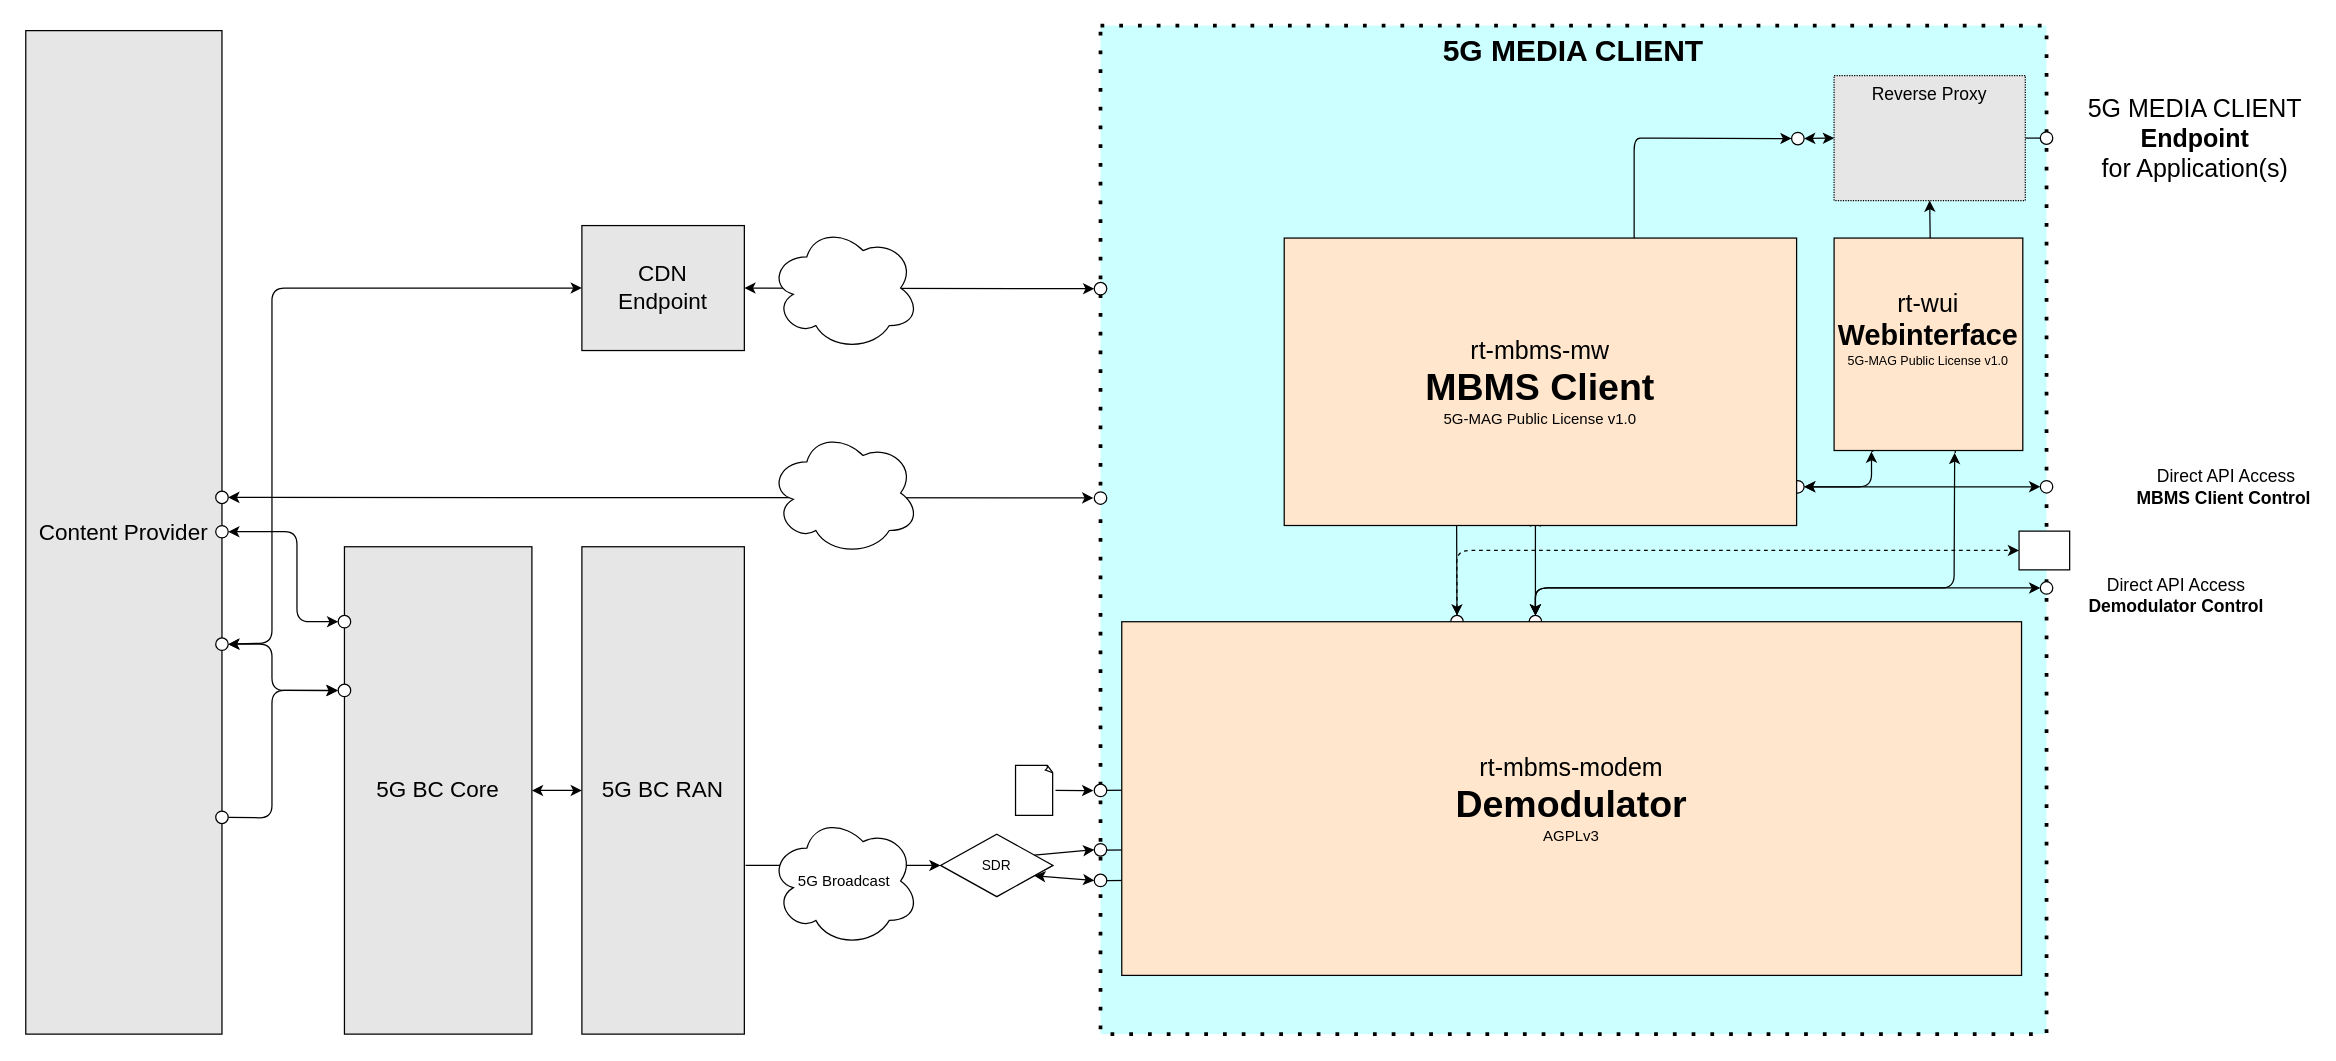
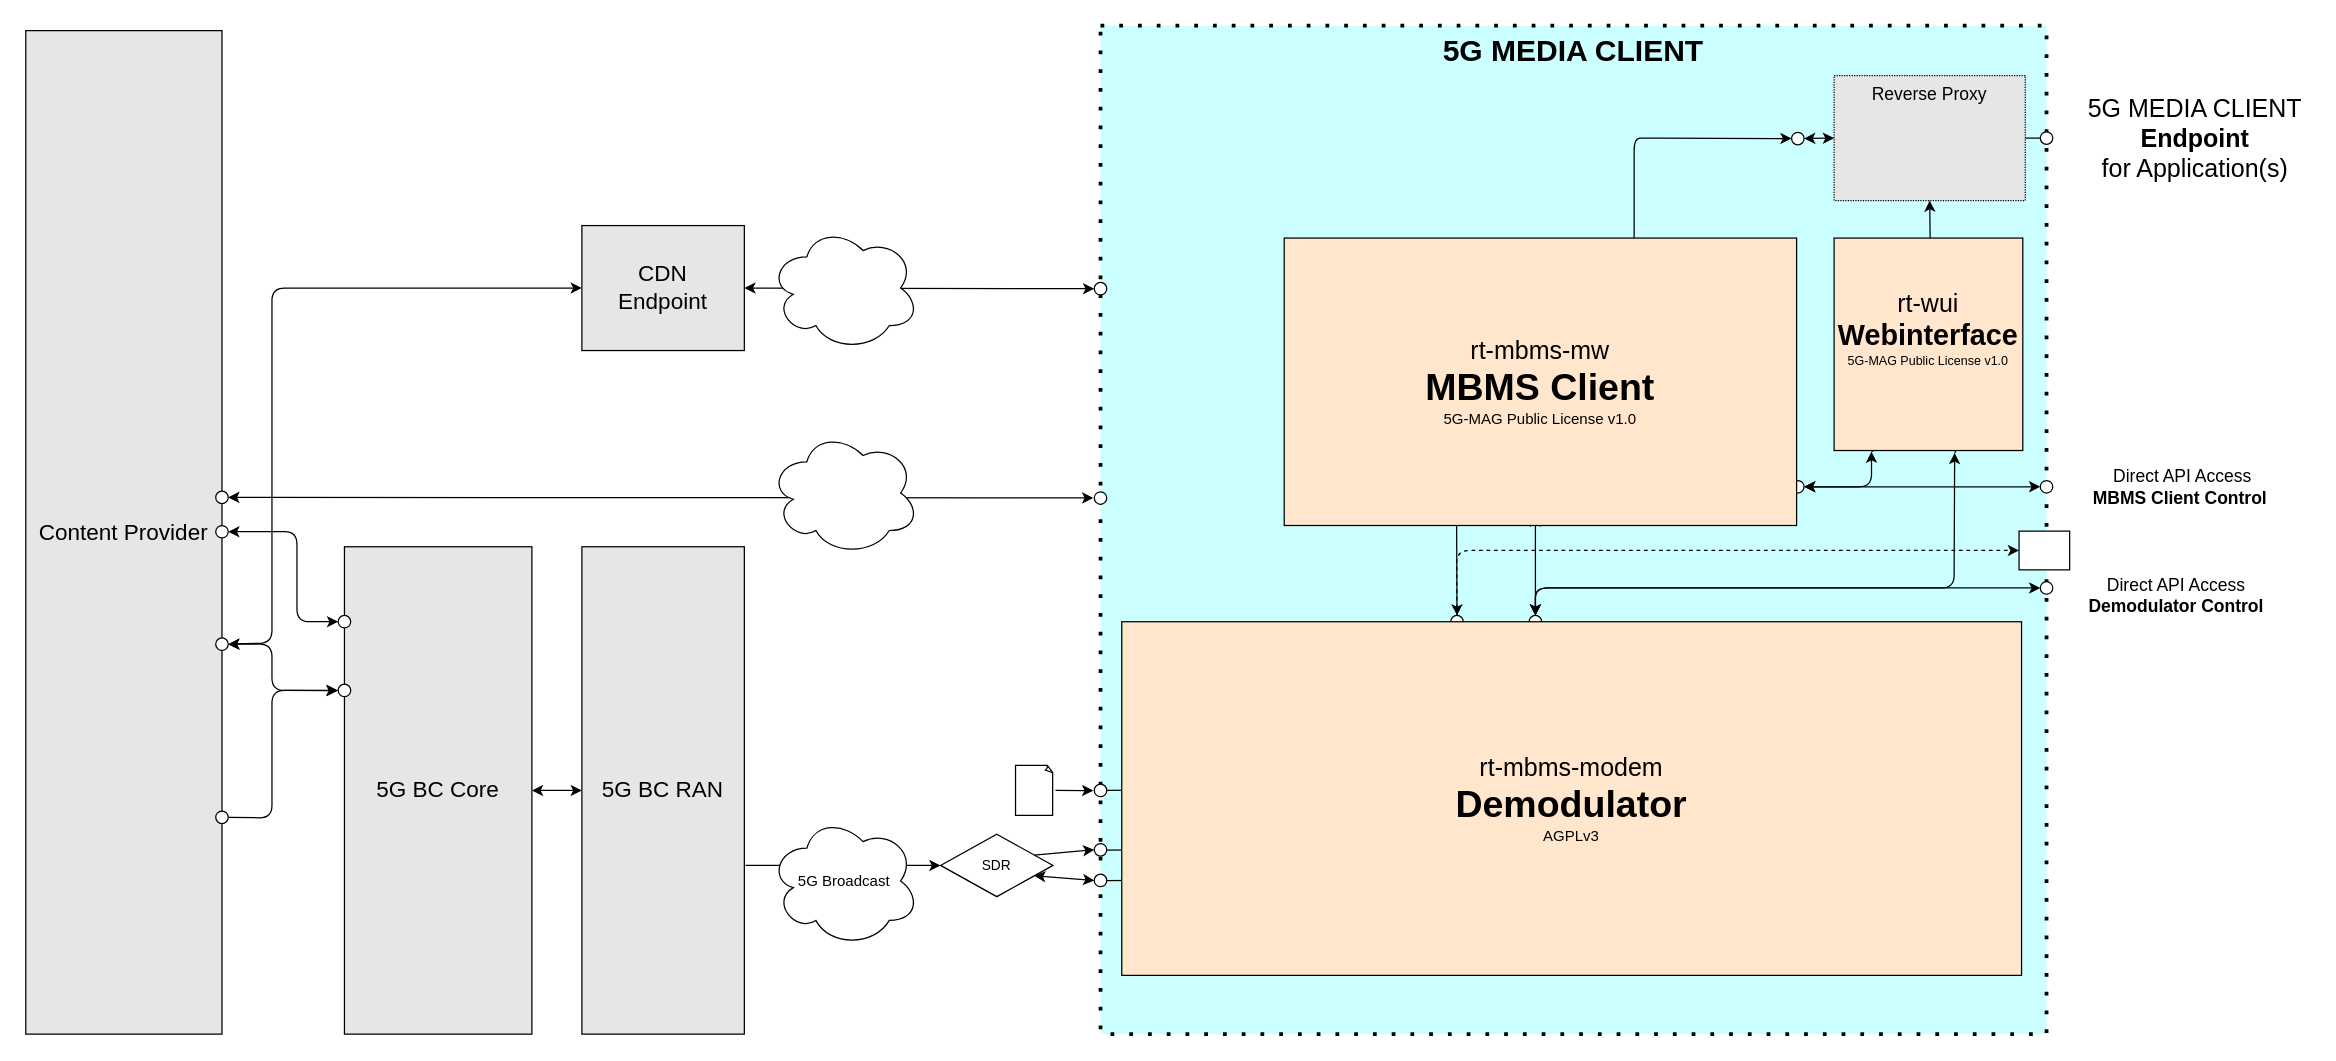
- <mxCell id="52" value="Direct API Access&lt;br style=&quot;font-size: 14px;&quot;&gt;&lt;b style=&quot;font-size: 14px;&quot;&gt;MBMS Client&amp;nbsp;&lt;/b&gt;&lt;b style=&quot;font-size: 14px;&quot;&gt;Control&amp;nbsp;&lt;/b&gt;" style="text;html=1;strokeColor=none;fillColor=none;align=center;verticalAlign=middle;whiteSpace=wrap;rounded=0;labelBackgroundColor=default;fontSize=14;" parent="1" vertex="1"><mxGeometry x="1700" y="373" width="162" height="32" as="geometry" /></mxCell>
+ <mxCell id="52" value="Direct API Access&lt;br style=&quot;font-size: 14px;&quot;&gt;&lt;b style=&quot;font-size: 14px;&quot;&gt;MBMS Client&amp;nbsp;&lt;/b&gt;&lt;b style=&quot;font-size: 14px;&quot;&gt;Control&amp;nbsp;&lt;/b&gt;" style="text;html=1;strokeColor=none;fillColor=none;align=center;verticalAlign=middle;whiteSpace=wrap;rounded=0;labelBackgroundColor=default;fontSize=14;" parent="1" vertex="1"><mxGeometry x="1665" y="373" width="162" height="32" as="geometry" /></mxCell>
